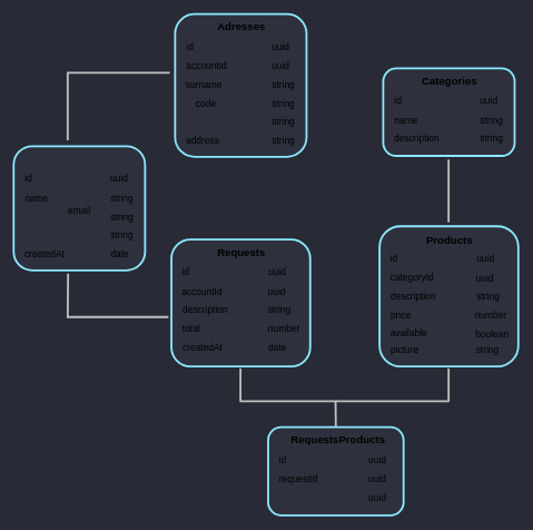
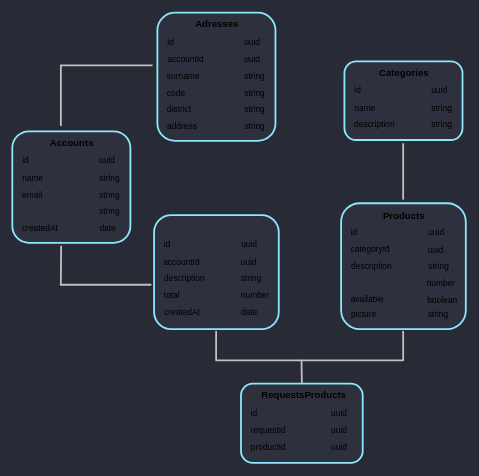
- <mxCell id="21" value="code" style="text;html=1;align=center;verticalAlign=middle;resizable=0;points=[];autosize=1;strokeColor=none;fillColor=none;fontSize=14;" parent="1" vertex="1"><mxGeometry x="288" y="143" width="40" height="21" as="geometry" /></mxCell>
+ <mxCell id="21" value="code" style="text;html=1;align=center;verticalAlign=middle;resizable=0;points=[];autosize=1;strokeColor=none;fillColor=none;fontSize=14;" parent="1" vertex="1"><mxGeometry x="273" y="143" width="40" height="21" as="geometry" /></mxCell>
+ <mxCell id="22" value="district" style="text;html=1;align=center;verticalAlign=middle;resizable=0;points=[];autosize=1;strokeColor=none;fillColor=none;fontSize=14;" parent="1" vertex="1"><mxGeometry x="273" y="171" width="50" height="21" as="geometry" /></mxCell>
+ <mxCell id="5" value="Accounts" style="text;html=1;align=center;verticalAlign=middle;resizable=0;points=[];autosize=1;strokeColor=none;fillColor=none;labelBackgroundColor=none;fontStyle=1;fontSize=16;" parent="1" vertex="1"><mxGeometry x="77" y="225" width="83" height="23" as="geometry" /></mxCell>
- <mxCell id="9" value="email" style="text;html=1;align=center;verticalAlign=middle;resizable=0;points=[];autosize=1;strokeColor=none;fillColor=none;fontSize=14;" parent="1" vertex="1"><mxGeometry x="96" y="303" width="43" height="21" as="geometry" /></mxCell>
+ <mxCell id="9" value="email" style="text;html=1;align=center;verticalAlign=middle;resizable=0;points=[];autosize=1;strokeColor=none;fillColor=none;fontSize=14;" parent="1" vertex="1"><mxGeometry x="31" y="313" width="43" height="21" as="geometry" /></mxCell>
- <mxCell id="50" value="Requests" style="text;html=1;align=center;verticalAlign=middle;resizable=0;points=[];autosize=1;strokeColor=none;fillColor=none;labelBackgroundColor=none;fontStyle=1;fontSize=16;" parent="1" vertex="1"><mxGeometry x="319.5" y="365" width="82" height="23" as="geometry" /></mxCell>
- <mxCell id="43" value="price" style="text;html=1;align=center;verticalAlign=middle;resizable=0;points=[];autosize=1;strokeColor=none;fillColor=none;fontSize=14;" parent="1" vertex="1"><mxGeometry x="579.5" y="461" width="40" height="21" as="geometry" /></mxCell>
+ <mxCell id="64" value="productId" style="text;html=1;align=center;verticalAlign=middle;resizable=0;points=[];autosize=1;strokeColor=none;fillColor=none;fontSize=14;" parent="1" vertex="1"><mxGeometry x="412.5" y="734" width="68" height="21" as="geometry" /></mxCell>
